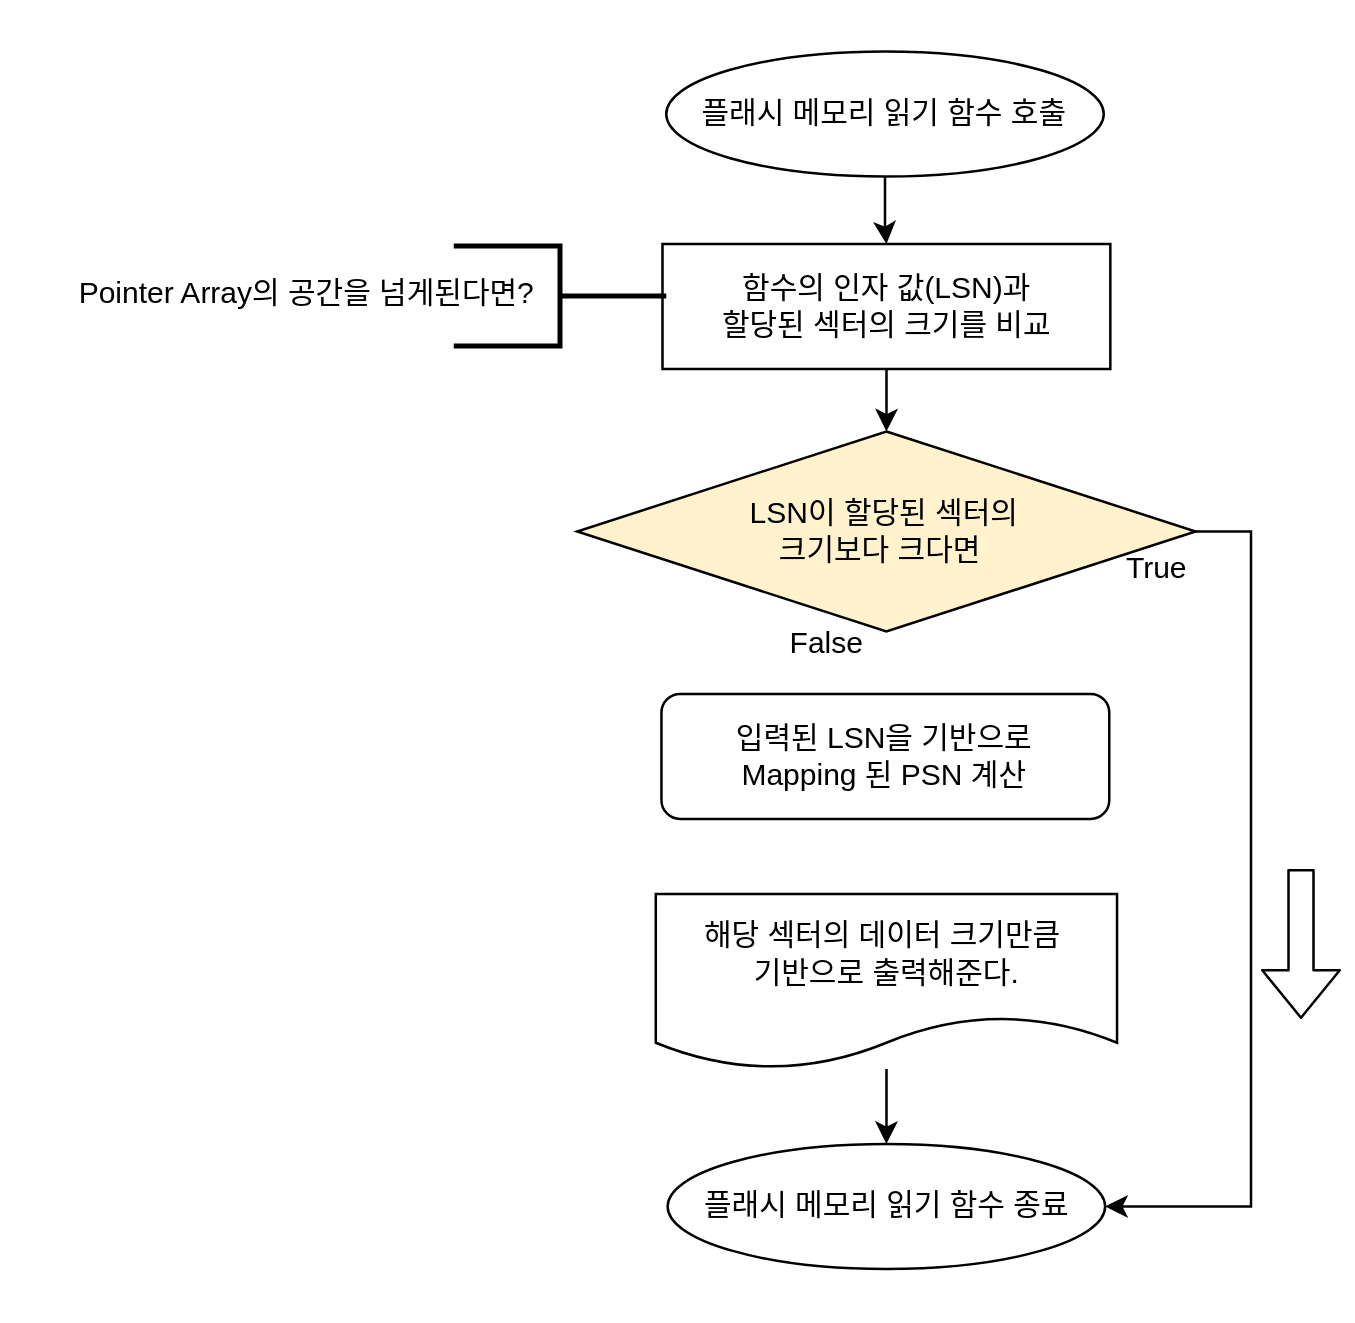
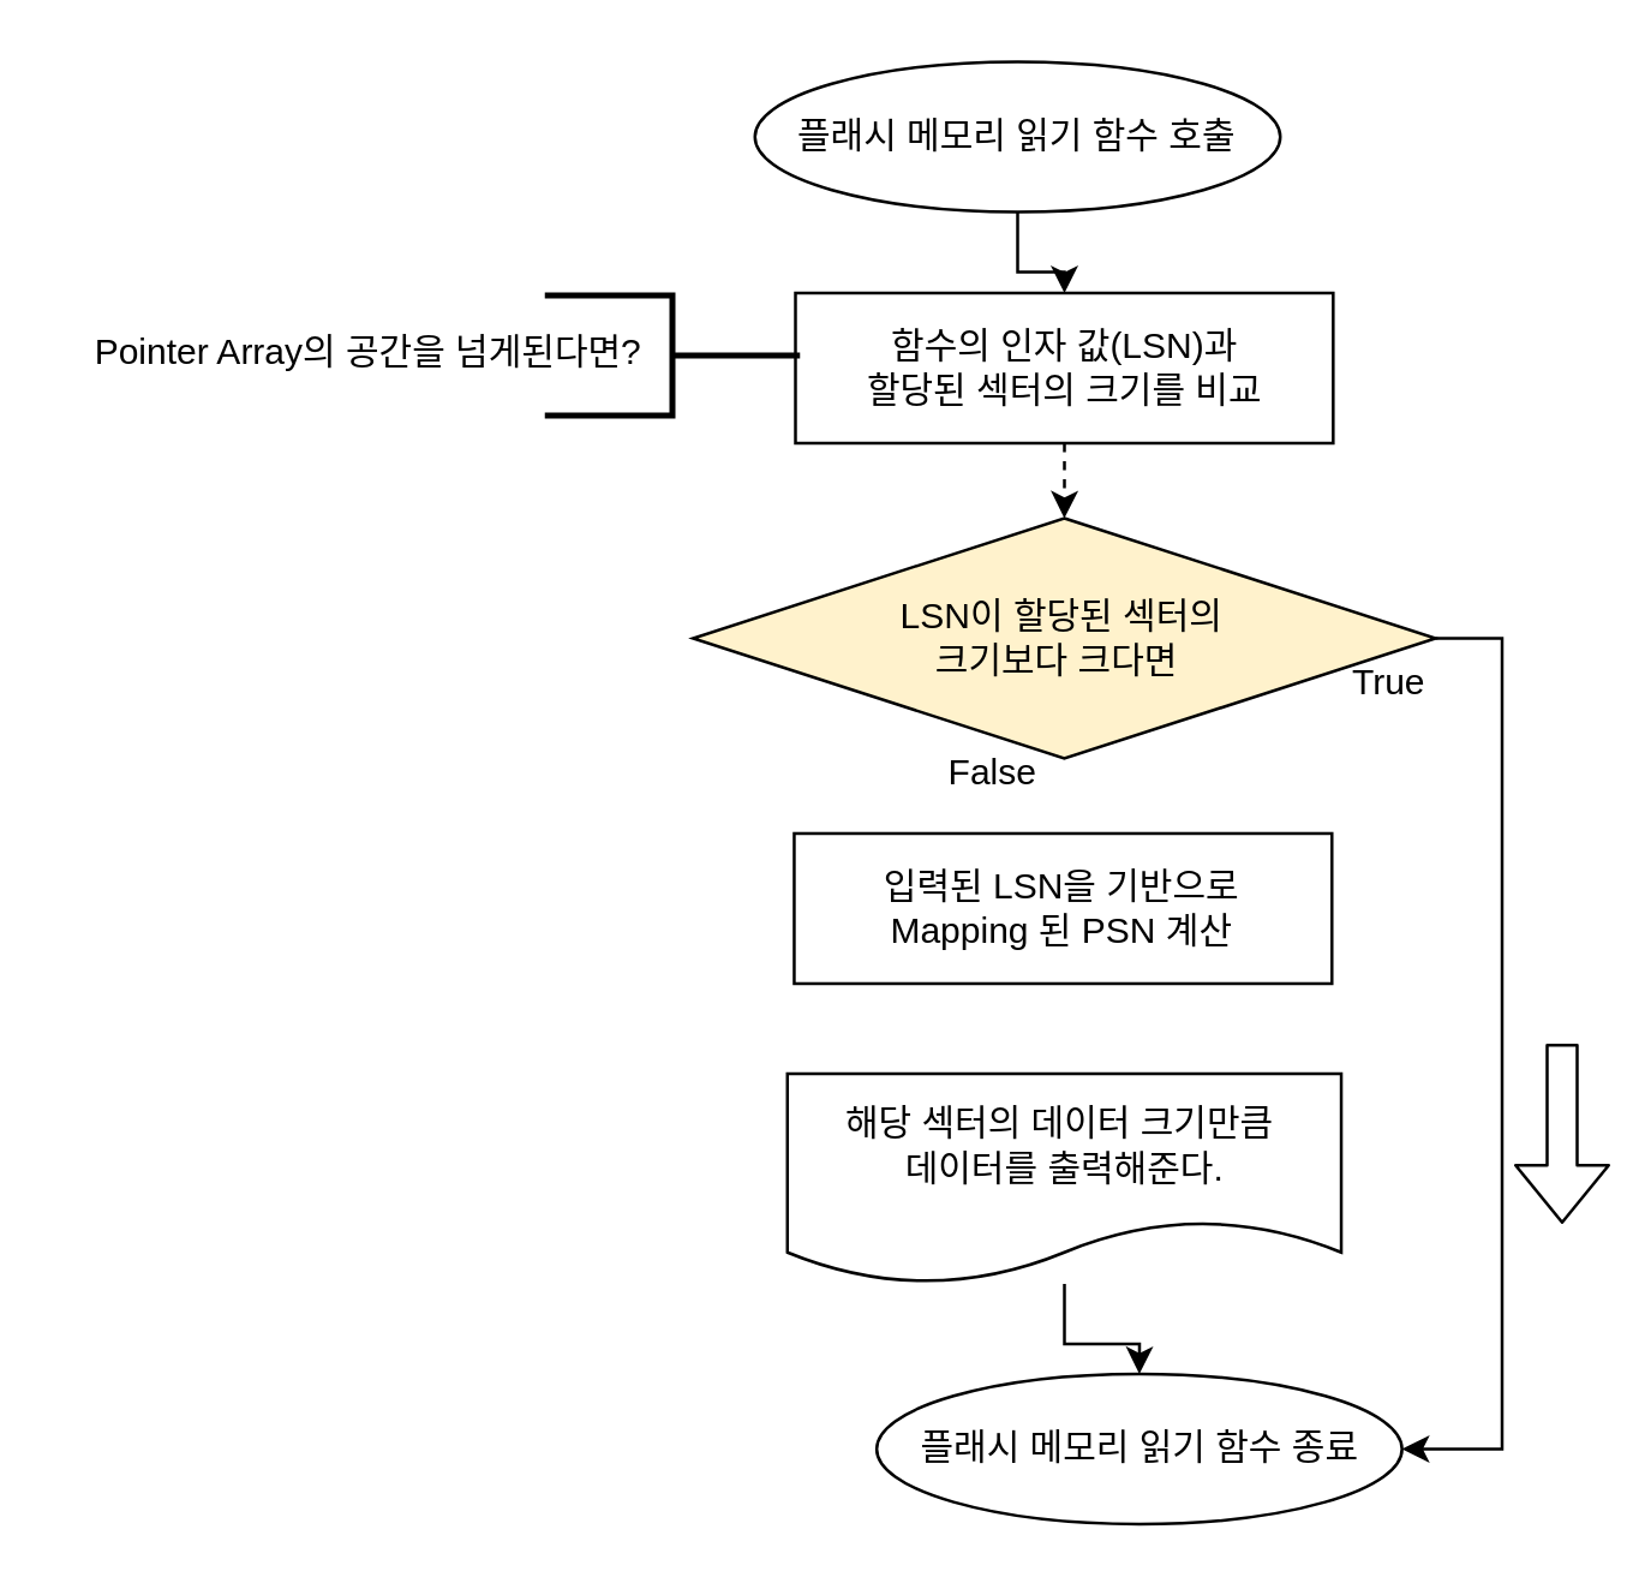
- <mxCell id="3" value="플래시 메모리 읽기 함수 호출" style="ellipse;whiteSpace=wrap;html=1;" parent="1" vertex="1"><mxGeometry x="266" y="20" width="175" height="50" as="geometry" /></mxCell>
+ <mxCell id="3" value="플래시 메모리 읽기 함수 호출" style="ellipse;whiteSpace=wrap;html=1;" parent="1" vertex="1"><mxGeometry x="251" y="20" width="175" height="50" as="geometry" /></mxCell>
- <mxCell id="7" style="edgeStyle=orthogonalEdgeStyle;rounded=0;orthogonalLoop=1;jettySize=auto;html=1;entryX=0.5;entryY=0;entryDx=0;entryDy=0;" parent="1" source="8" target="17" edge="1"><mxGeometry relative="1" as="geometry" /></mxCell>
+ <mxCell id="7" style="edgeStyle=orthogonalEdgeStyle;rounded=0;orthogonalLoop=1;jettySize=auto;html=1;entryX=0.5;entryY=0;entryDx=0;entryDy=0;dashed=1;" parent="1" source="8" target="17" edge="1"><mxGeometry relative="1" as="geometry" /></mxCell>
- <mxCell id="14" value="입력된 LSN을 기반으로 &lt;br&gt;Mapping 된 PSN 계산" style="whiteSpace=wrap;html=1;rounded=1;" parent="1" vertex="1"><mxGeometry x="264.08" y="276.99" width="179.13" height="50" as="geometry" /></mxCell>
+ <mxCell id="14" value="입력된 LSN을 기반으로 &lt;br&gt;Mapping 된 PSN 계산" style="rounded=0;whiteSpace=wrap;html=1;" parent="1" vertex="1"><mxGeometry x="264.08" y="276.99" width="179.13" height="50" as="geometry" /></mxCell>
- <mxCell id="5" value="해당 섹터의 데이터 크기만큼&amp;nbsp;&lt;br&gt;기반으로 출력해준다." style="shape=document;whiteSpace=wrap;html=1;boundedLbl=1;" parent="1" vertex="1"><mxGeometry x="261.81" y="356.99" width="184.51" height="70" as="geometry" /></mxCell>
+ <mxCell id="5" value="해당 섹터의 데이터 크기만큼&amp;nbsp;&lt;br&gt;데이터를 출력해준다." style="shape=document;whiteSpace=wrap;html=1;boundedLbl=1;" parent="1" vertex="1"><mxGeometry x="261.81" y="356.99" width="184.51" height="70" as="geometry" /></mxCell>
- <mxCell id="6" value="플래시 메모리 읽기 함수 종료" style="ellipse;whiteSpace=wrap;html=1;" parent="1" vertex="1"><mxGeometry x="266.56" y="456.99" width="175" height="50" as="geometry" /></mxCell>
+ <mxCell id="6" value="플래시 메모리 읽기 함수 종료" style="ellipse;whiteSpace=wrap;html=1;" parent="1" vertex="1"><mxGeometry x="291.56" y="456.99" width="175" height="50" as="geometry" /></mxCell>
